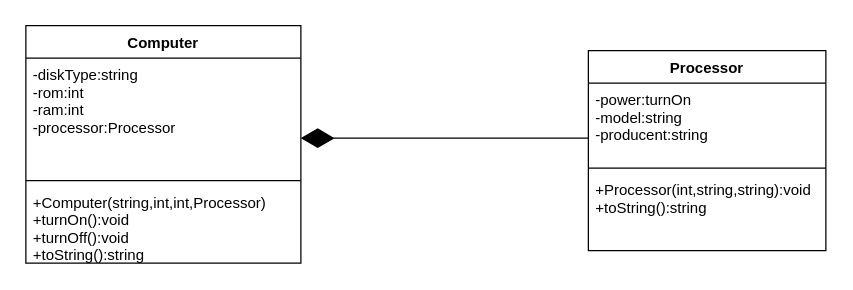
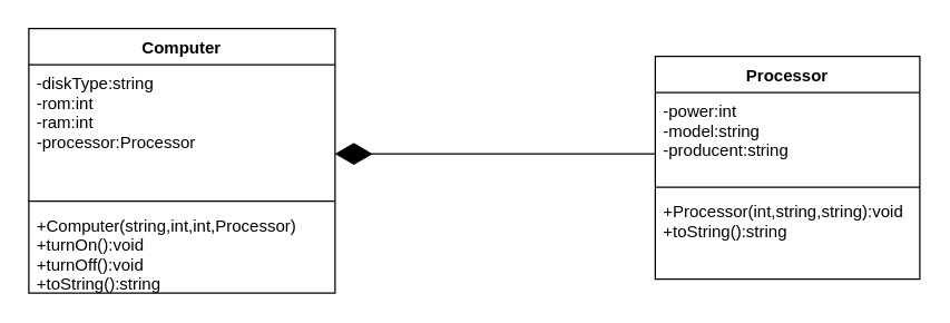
- <mxCell id="7" value="-power:turnOn&#10;-model:string&#10;-producent:string" style="text;strokeColor=none;fillColor=none;align=left;verticalAlign=top;spacingLeft=4;spacingRight=4;overflow=hidden;rotatable=0;points=[[0,0.5],[1,0.5]];portConstraint=eastwest;" vertex="1" parent="6"><mxGeometry y="26" width="190" height="64" as="geometry" /></mxCell>
+ <mxCell id="7" value="-power:int&#10;-model:string&#10;-producent:string" style="text;strokeColor=none;fillColor=none;align=left;verticalAlign=top;spacingLeft=4;spacingRight=4;overflow=hidden;rotatable=0;points=[[0,0.5],[1,0.5]];portConstraint=eastwest;" vertex="1" parent="6"><mxGeometry y="26" width="190" height="64" as="geometry" /></mxCell>
